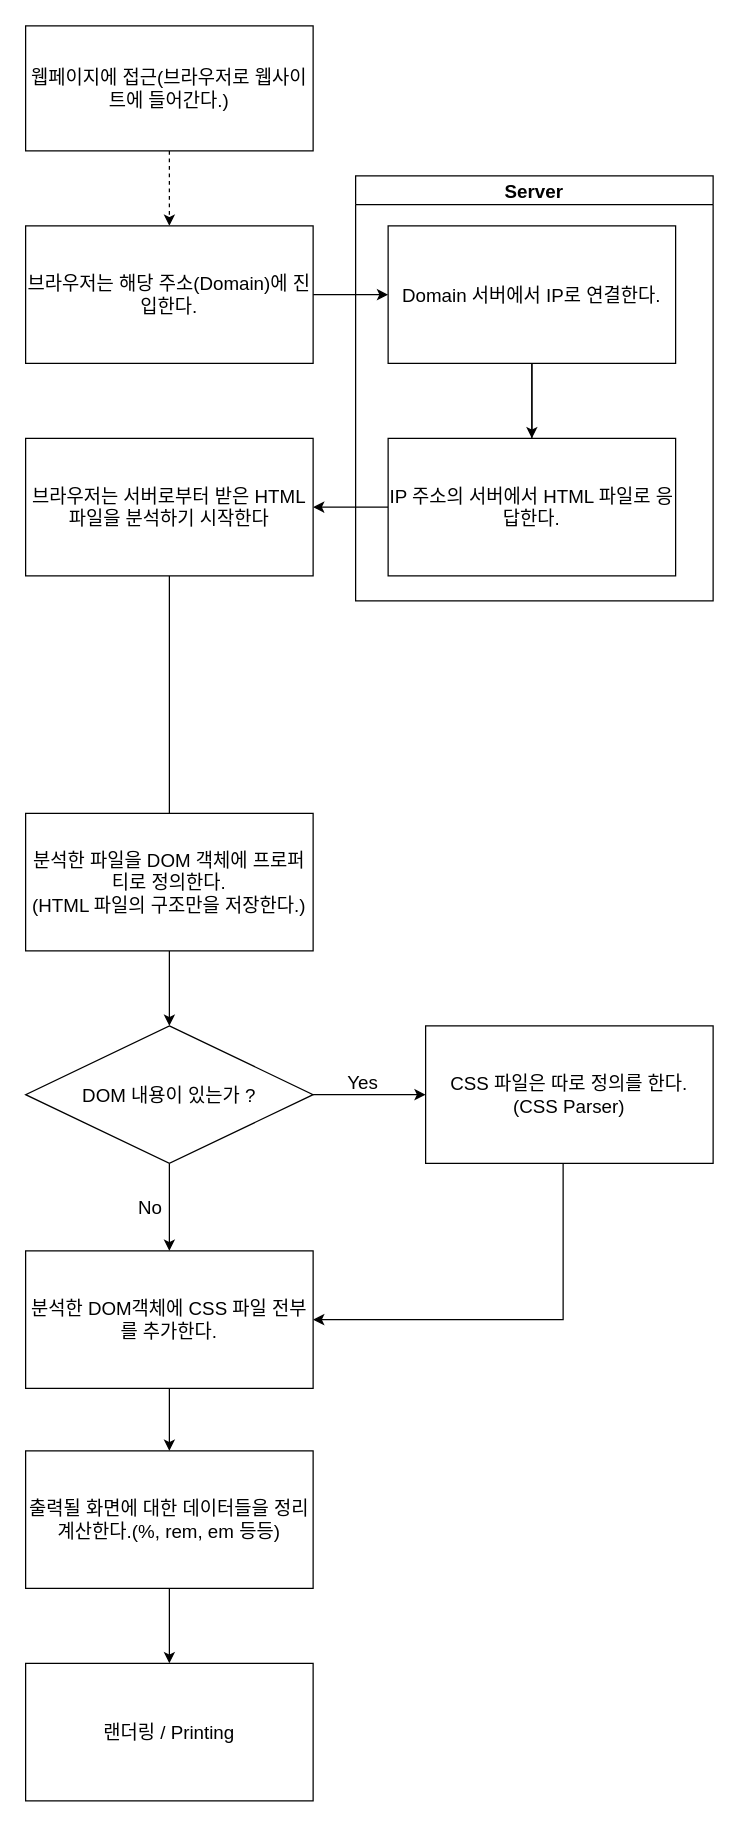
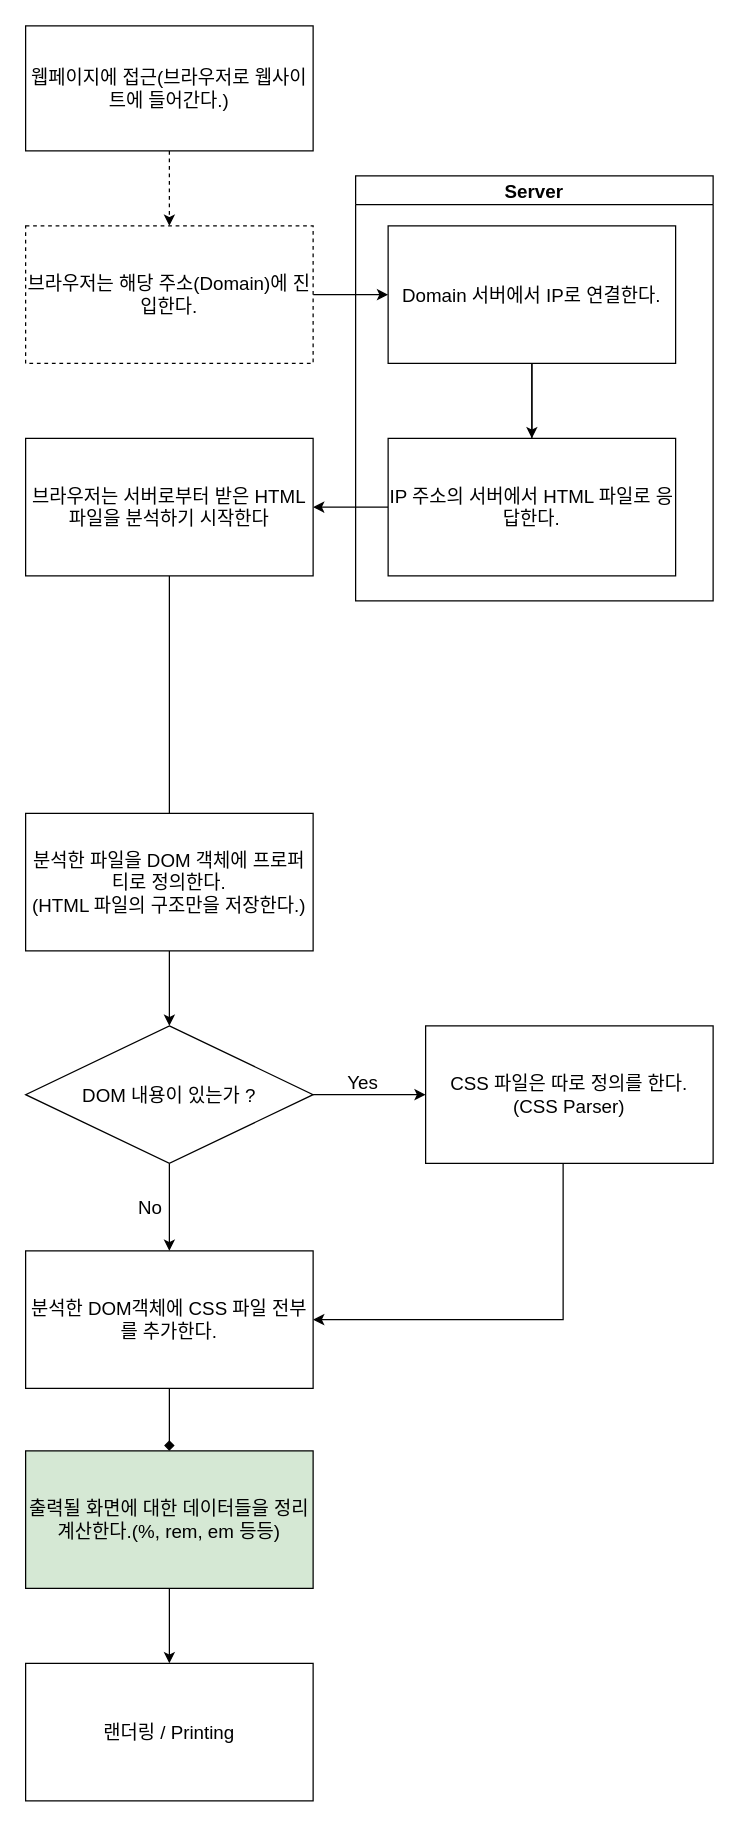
- <mxCell id="5" value="브라우저는 해당 주소(Domain)에 진입한다." style="rounded=0;whiteSpace=wrap;html=1;perimeterSpacing=0;fontSize=15;" vertex="1" parent="1"><mxGeometry x="20" y="180" width="230" height="110" as="geometry" /></mxCell>
+ <mxCell id="5" value="브라우저는 해당 주소(Domain)에 진입한다." style="rounded=0;whiteSpace=wrap;html=1;perimeterSpacing=0;fontSize=15;dashed=1;" vertex="1" parent="1"><mxGeometry x="20" y="180" width="230" height="110" as="geometry" /></mxCell>
- <mxCell id="21" style="edgeStyle=orthogonalEdgeStyle;rounded=0;orthogonalLoop=1;jettySize=auto;html=1;entryX=0.5;entryY=0;entryDx=0;entryDy=0;fontSize=15;" edge="1" parent="1" source="22" target="25"><mxGeometry relative="1" as="geometry" /></mxCell>
+ <mxCell id="21" style="edgeStyle=orthogonalEdgeStyle;rounded=0;orthogonalLoop=1;jettySize=auto;html=1;entryX=0.5;entryY=0;entryDx=0;entryDy=0;fontSize=15;endArrow=diamond;" edge="1" parent="1" source="22" target="25"><mxGeometry relative="1" as="geometry" /></mxCell>
- <mxCell id="25" value="출력될 화면에 대한 데이터들을 정리 계산한다.(%, rem, em 등등)" style="rounded=0;whiteSpace=wrap;html=1;perimeterSpacing=0;fontSize=15;" vertex="1" parent="1"><mxGeometry x="20" y="1160" width="230" height="110" as="geometry" /></mxCell>
+ <mxCell id="25" value="출력될 화면에 대한 데이터들을 정리 계산한다.(%, rem, em 등등)" style="rounded=0;whiteSpace=wrap;html=1;perimeterSpacing=0;fontSize=15;fillColor=#d5e8d4;" vertex="1" parent="1"><mxGeometry x="20" y="1160" width="230" height="110" as="geometry" /></mxCell>
